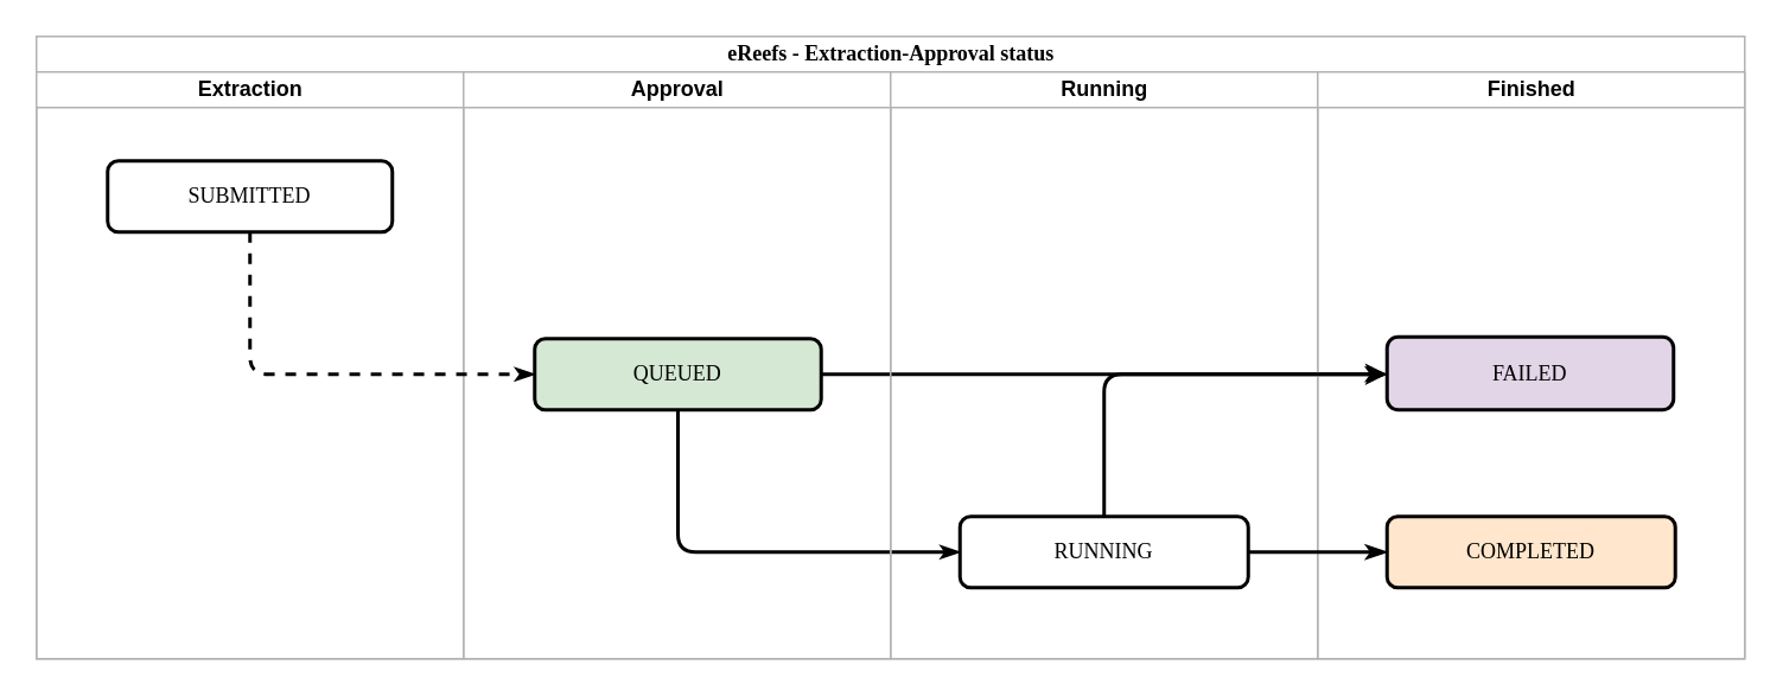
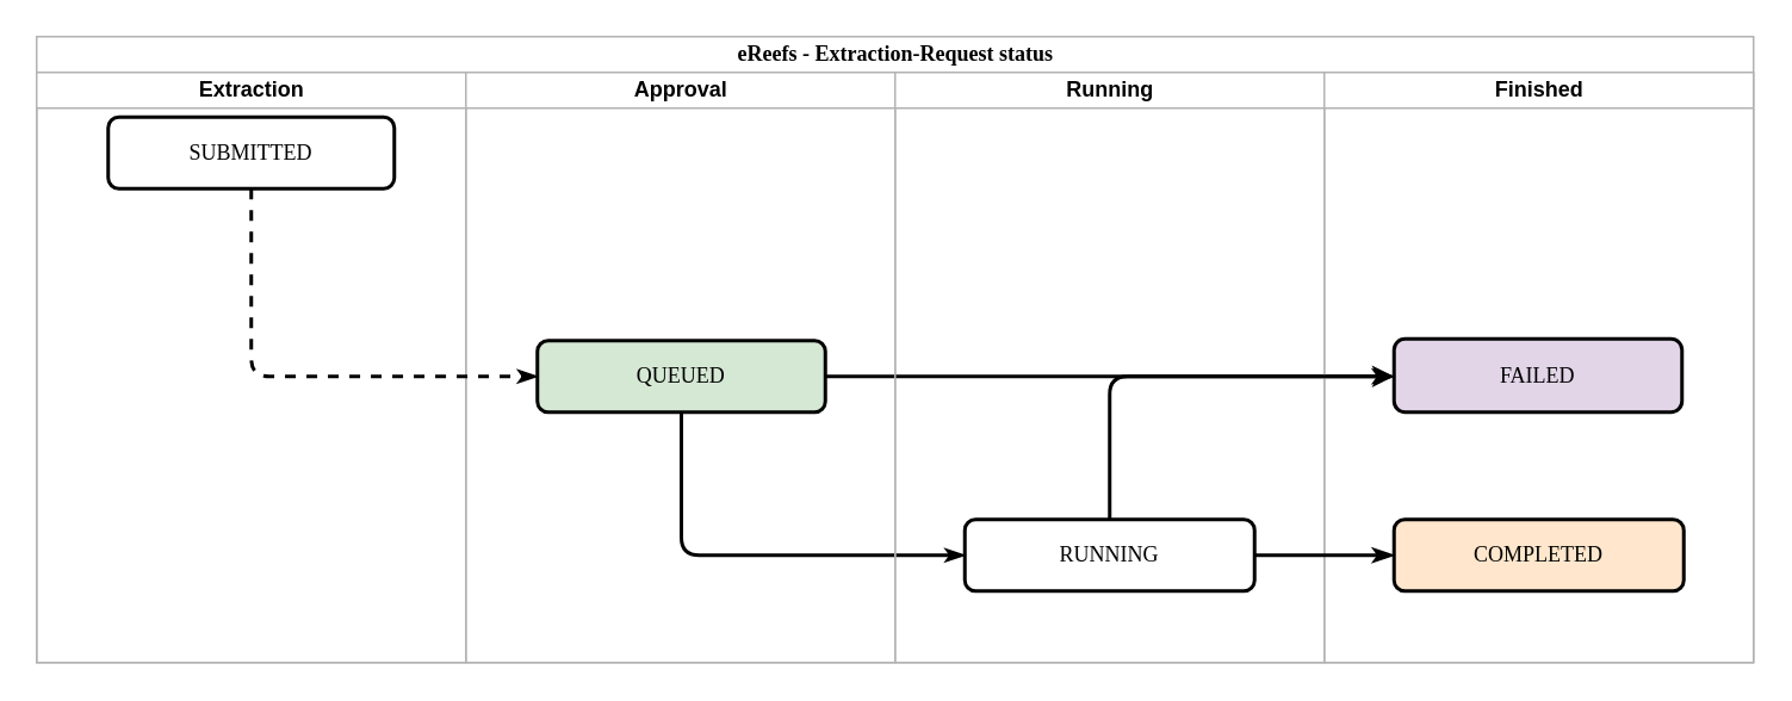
- <mxCell id="2" value="eReefs - Extraction-Approval status" style="swimlane;html=1;childLayout=stackLayout;startSize=20;rounded=0;shadow=0;labelBackgroundColor=none;strokeColor=#B3B3B3;strokeWidth=1;fillColor=#ffffff;fontFamily=Verdana;fontSize=12;fontColor=#000000;align=center;" parent="1" vertex="1"><mxGeometry x="20" y="20" width="960" height="350" as="geometry" /></mxCell>
+ <mxCell id="2" value="eReefs - Extraction-Request status" style="swimlane;html=1;childLayout=stackLayout;startSize=20;rounded=0;shadow=0;labelBackgroundColor=none;strokeColor=#B3B3B3;strokeWidth=1;fillColor=#ffffff;fontFamily=Verdana;fontSize=12;fontColor=#000000;align=center;" parent="1" vertex="1"><mxGeometry x="20" y="20" width="960" height="350" as="geometry" /></mxCell>
- <mxCell id="4" value="SUBMITTED" style="rounded=1;whiteSpace=wrap;html=1;shadow=0;labelBackgroundColor=none;strokeColor=#000000;strokeWidth=2;fillColor=#ffffff;fontFamily=Verdana;fontSize=12;fontColor=#000000;align=center;fontStyle=0" parent="3" vertex="1"><mxGeometry x="40" y="50" width="160" height="40" as="geometry" /></mxCell>
+ <mxCell id="4" value="SUBMITTED" style="rounded=1;whiteSpace=wrap;html=1;shadow=0;labelBackgroundColor=none;strokeColor=#000000;strokeWidth=2;fillColor=#ffffff;fontFamily=Verdana;fontSize=12;fontColor=#000000;align=center;fontStyle=0" parent="3" vertex="1"><mxGeometry x="40" y="25" width="160" height="40" as="geometry" /></mxCell>
